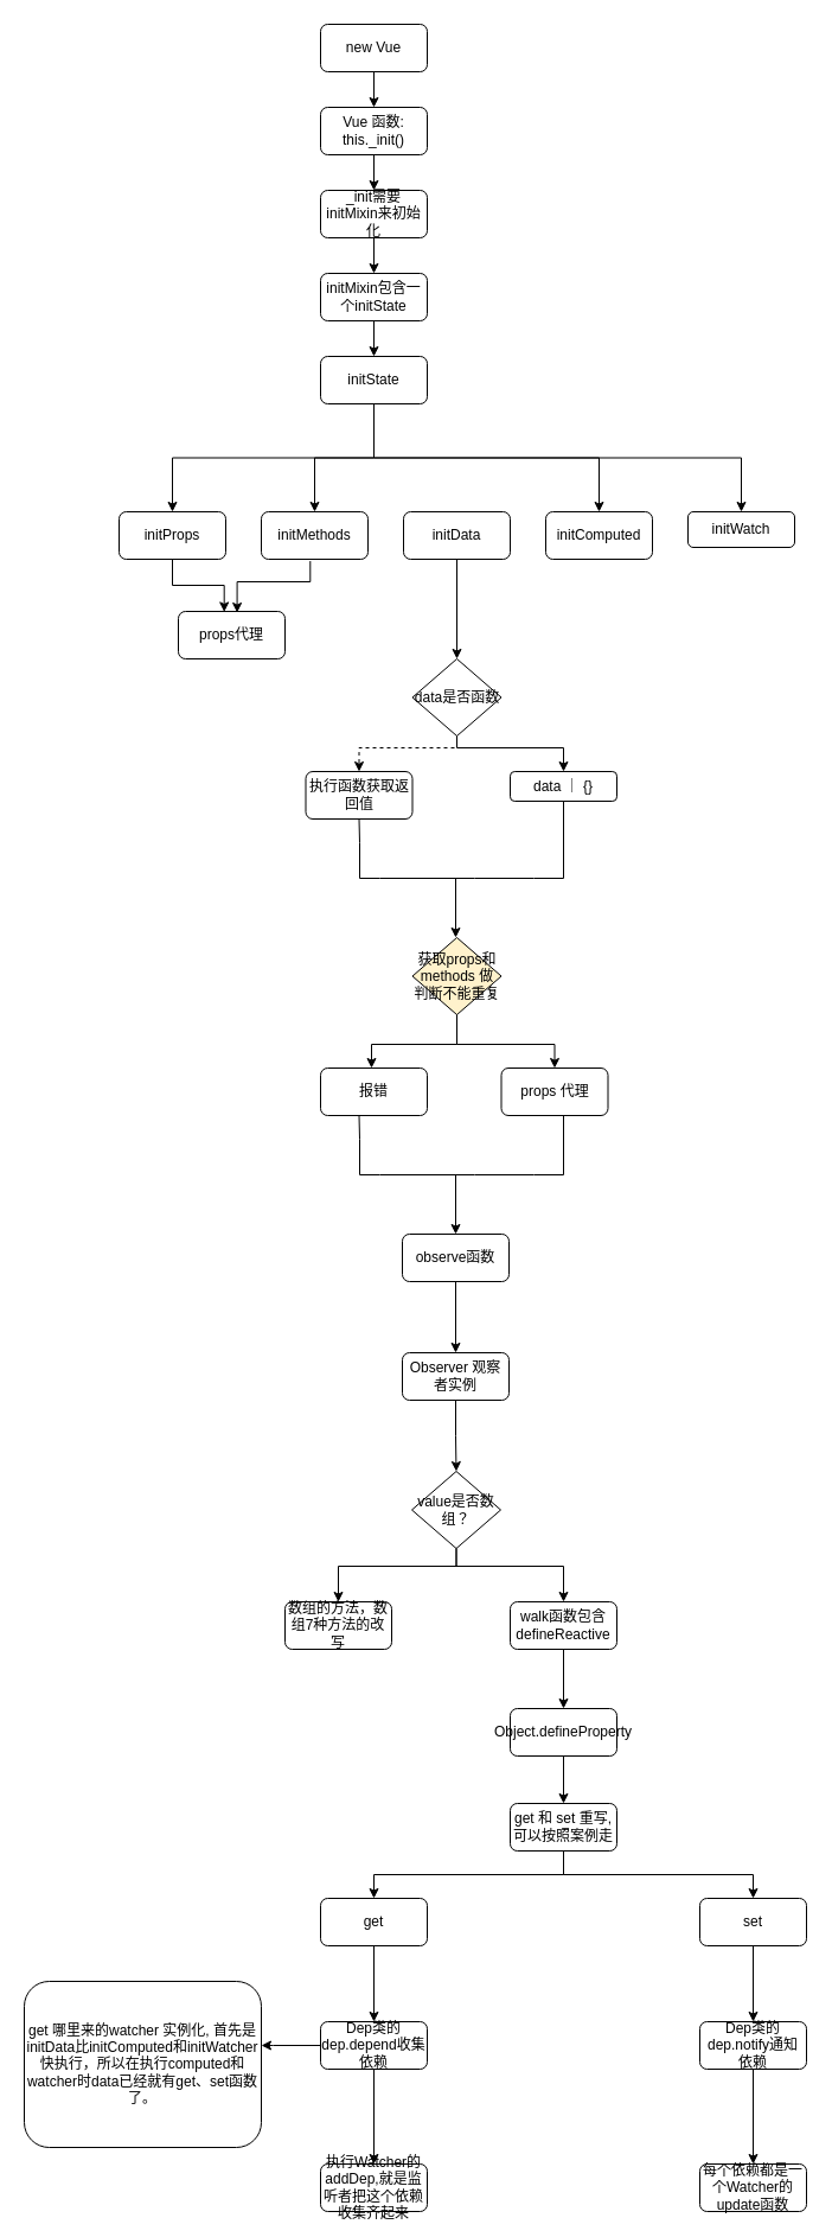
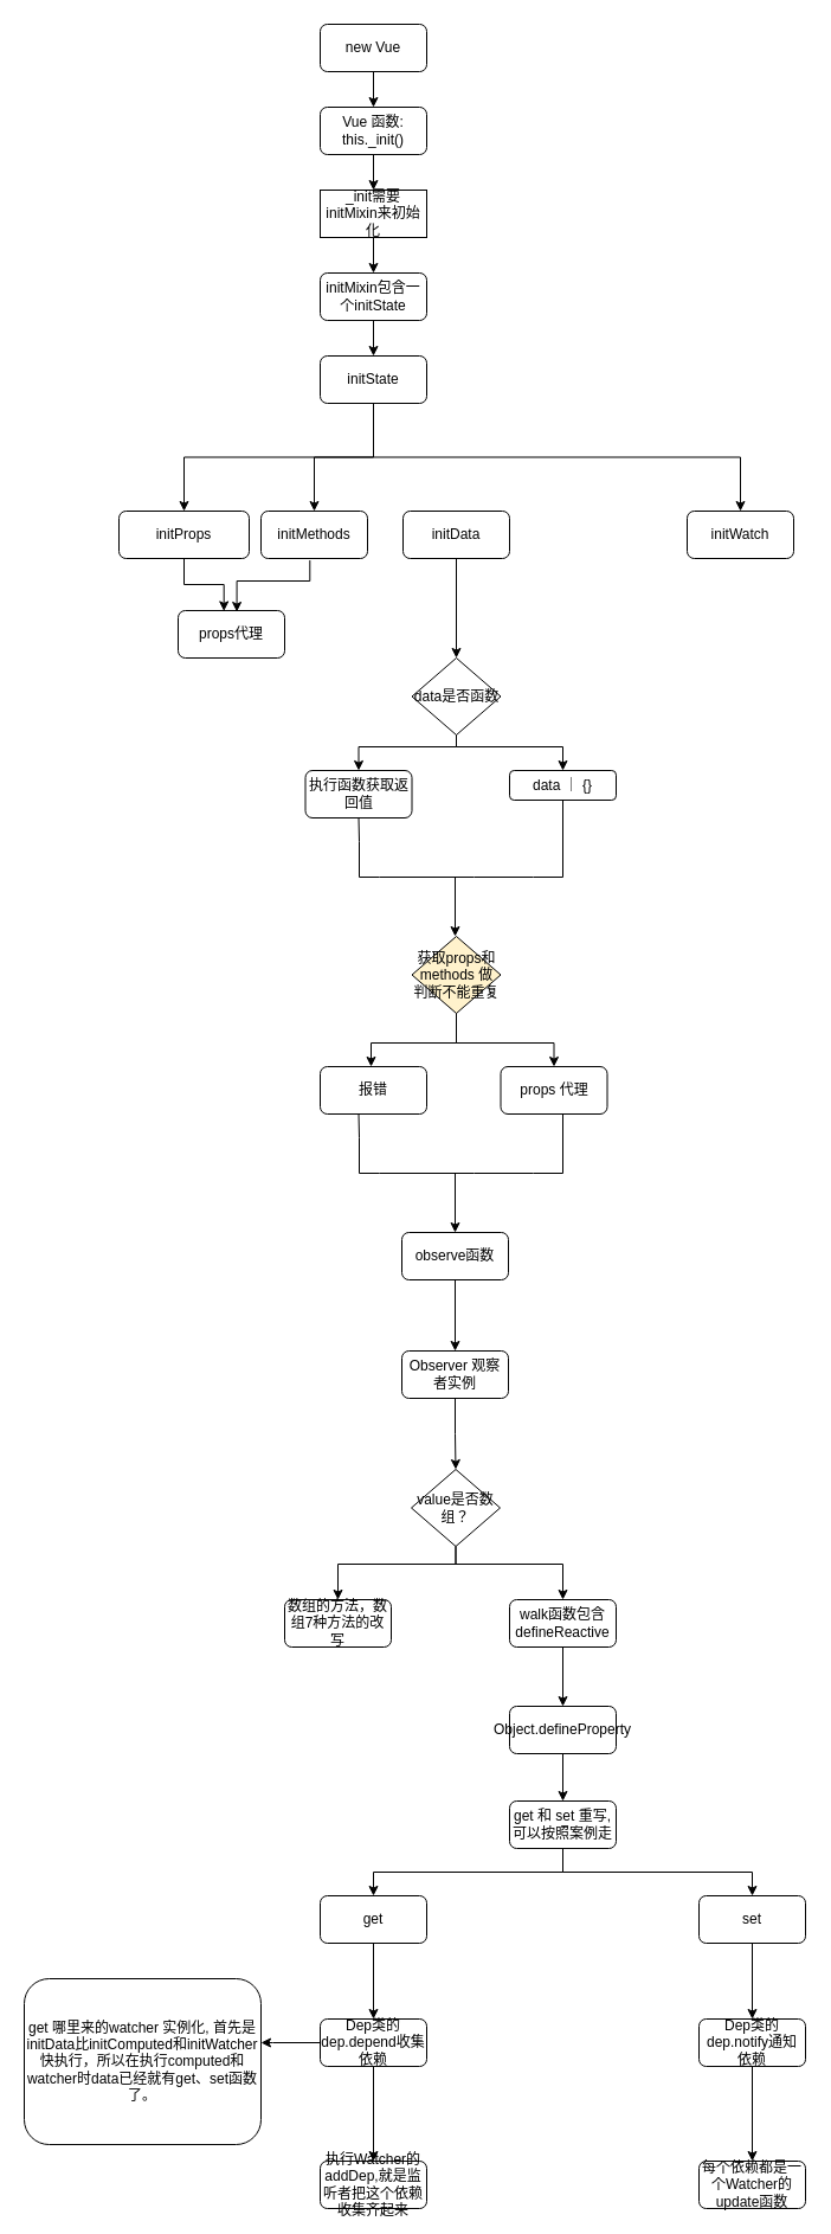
- <mxCell id="7" value="_init需要initMixin来初始化" style="rounded=1;whiteSpace=wrap;html=1;" vertex="1" parent="1"><mxGeometry x="270" y="160" width="90" height="40" as="geometry" /></mxCell>
+ <mxCell id="7" value="_init需要initMixin来初始化" style="whiteSpace=wrap;html=1;rounded=0;" vertex="1" parent="1"><mxGeometry x="270" y="160" width="90" height="40" as="geometry" /></mxCell>
- <mxCell id="19" value="" style="edgeStyle=orthogonalEdgeStyle;rounded=0;orthogonalLoop=1;jettySize=auto;html=1;exitX=0.5;exitY=1;exitDx=0;exitDy=0;" edge="1" parent="1" source="10" target="15"><mxGeometry relative="1" as="geometry"><mxPoint x="325" y="350" as="sourcePoint" /><mxPoint x="395" y="400" as="targetPoint" /></mxGeometry></mxCell>
- <mxCell id="16" value="initWatch" style="rounded=1;whiteSpace=wrap;html=1;" vertex="1" parent="1"><mxGeometry x="580" y="431" width="90" height="30" as="geometry" /></mxCell>
+ <mxCell id="16" value="initWatch" style="rounded=1;whiteSpace=wrap;html=1;" vertex="1" parent="1"><mxGeometry x="580" y="431" width="90" height="40" as="geometry" /></mxCell>
- <mxCell id="11" value="initProps" style="rounded=1;whiteSpace=wrap;html=1;" vertex="1" parent="1"><mxGeometry x="100" y="431" width="90" height="40" as="geometry" /></mxCell>
+ <mxCell id="11" value="initProps" style="rounded=1;whiteSpace=wrap;html=1;" vertex="1" parent="1"><mxGeometry x="100" y="431" width="110" height="40" as="geometry" /></mxCell>
- <mxCell id="15" value="initComputed" style="rounded=1;whiteSpace=wrap;html=1;" vertex="1" parent="1"><mxGeometry x="460" y="431" width="90" height="40" as="geometry" /></mxCell>
- <mxCell id="27" value="" style="edgeStyle=orthogonalEdgeStyle;rounded=0;orthogonalLoop=1;jettySize=auto;html=1;entryX=0.5;entryY=0;entryDx=0;entryDy=0;exitX=0.5;exitY=1;exitDx=0;exitDy=0;dashed=1;" edge="1" parent="1" source="24" target="26"><mxGeometry relative="1" as="geometry"><mxPoint x="395" y="481" as="sourcePoint" /><mxPoint x="395" y="565" as="targetPoint" /><Array as="points"><mxPoint x="385" y="630" /><mxPoint x="303" y="630" /></Array></mxGeometry></mxCell>
+ <mxCell id="27" value="" style="edgeStyle=orthogonalEdgeStyle;rounded=0;orthogonalLoop=1;jettySize=auto;html=1;entryX=0.5;entryY=0;entryDx=0;entryDy=0;exitX=0.5;exitY=1;exitDx=0;exitDy=0;" edge="1" parent="1" source="24" target="26"><mxGeometry relative="1" as="geometry"><mxPoint x="395" y="481" as="sourcePoint" /><mxPoint x="395" y="565" as="targetPoint" /><Array as="points"><mxPoint x="385" y="630" /><mxPoint x="303" y="630" /></Array></mxGeometry></mxCell>
